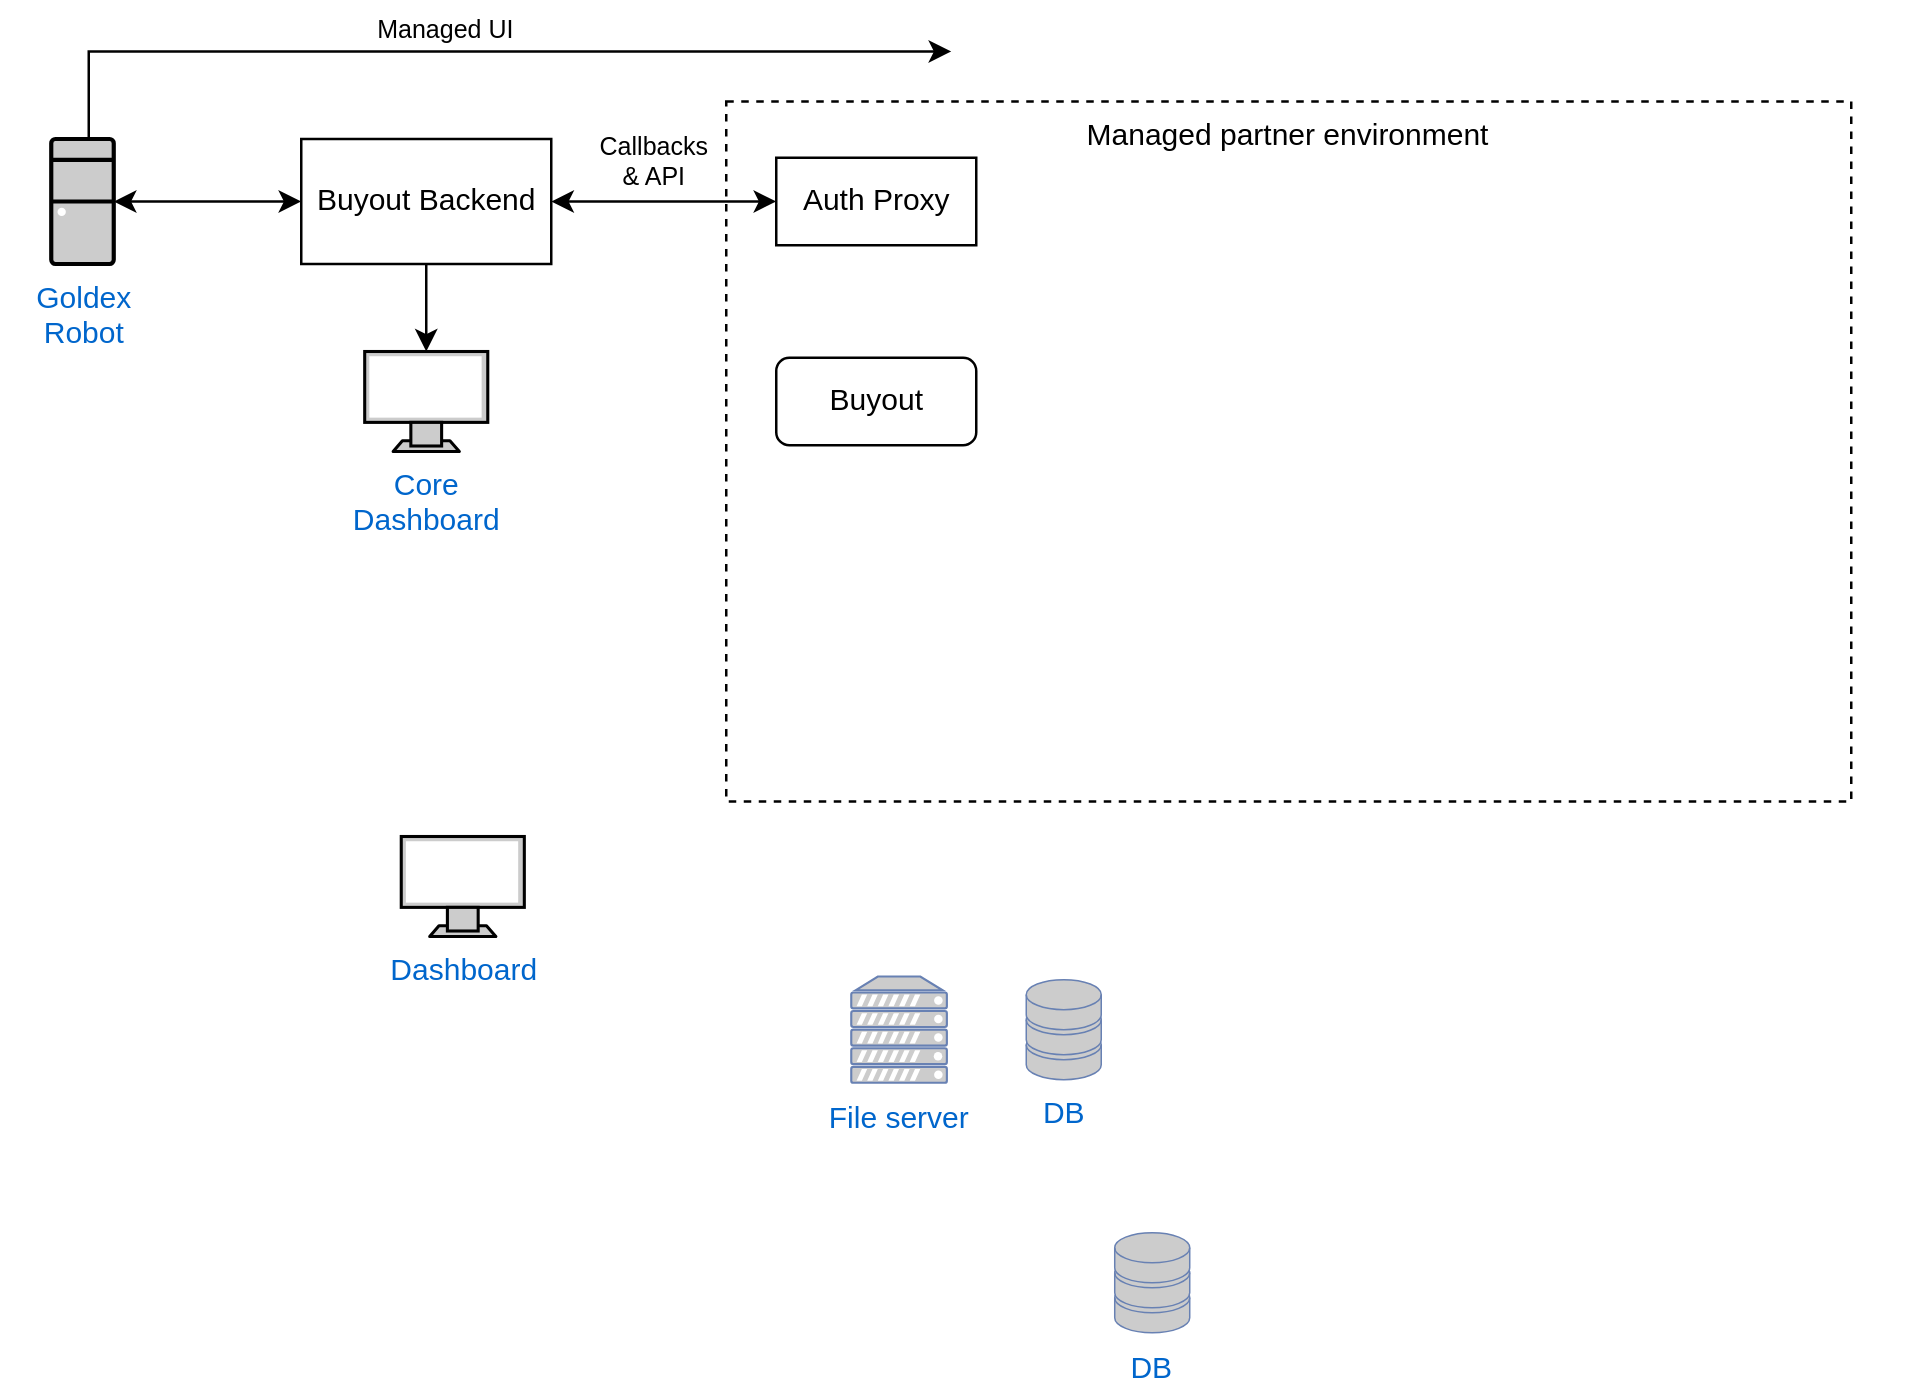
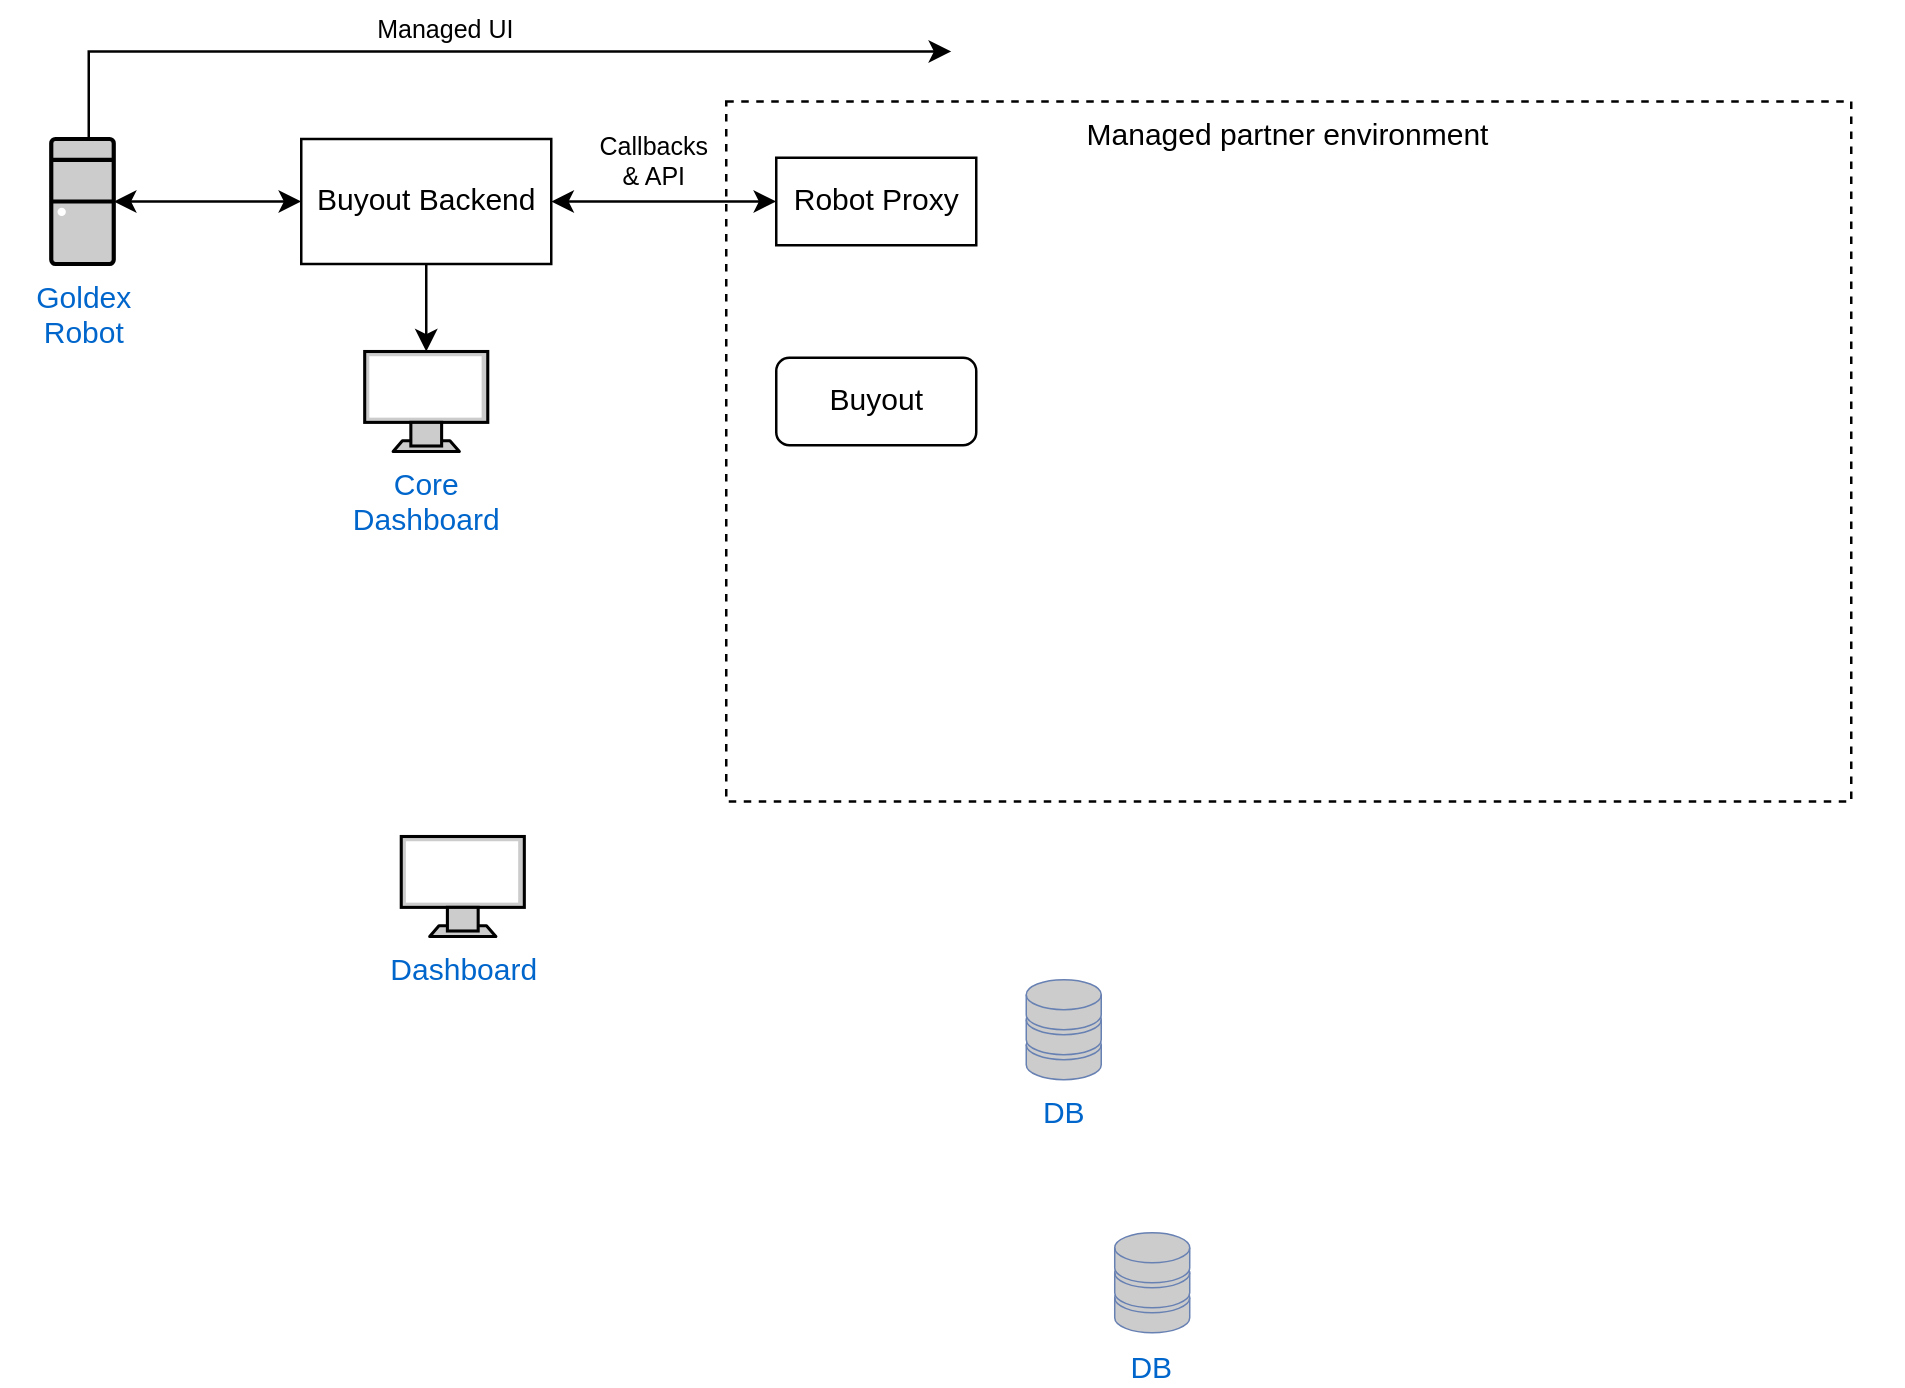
- <mxCell id="12" value="Auth Proxy" style="html=1;dashed=0;whitespace=wrap;" vertex="1" parent="1"><mxGeometry x="310" y="62.5" width="80" height="35" as="geometry" /></mxCell>
+ <mxCell id="12" value="Robot Proxy" style="html=1;dashed=0;whitespace=wrap;" vertex="1" parent="1"><mxGeometry x="310" y="62.5" width="80" height="35" as="geometry" /></mxCell>
- <mxCell id="15" value="&lt;font style=&quot;font-size: 12px&quot;&gt;File server&lt;/font&gt;" style="fontColor=#0066CC;verticalAlign=top;verticalLabelPosition=bottom;labelPosition=center;align=center;html=1;outlineConnect=0;fillColor=#CCCCCC;strokeColor=#6881B3;gradientColor=none;gradientDirection=north;strokeWidth=2;shape=mxgraph.networks.server;labelBackgroundColor=none;fontSize=10;" vertex="1" parent="1"><mxGeometry x="340" y="390" width="38.25" height="42.5" as="geometry" /></mxCell>
